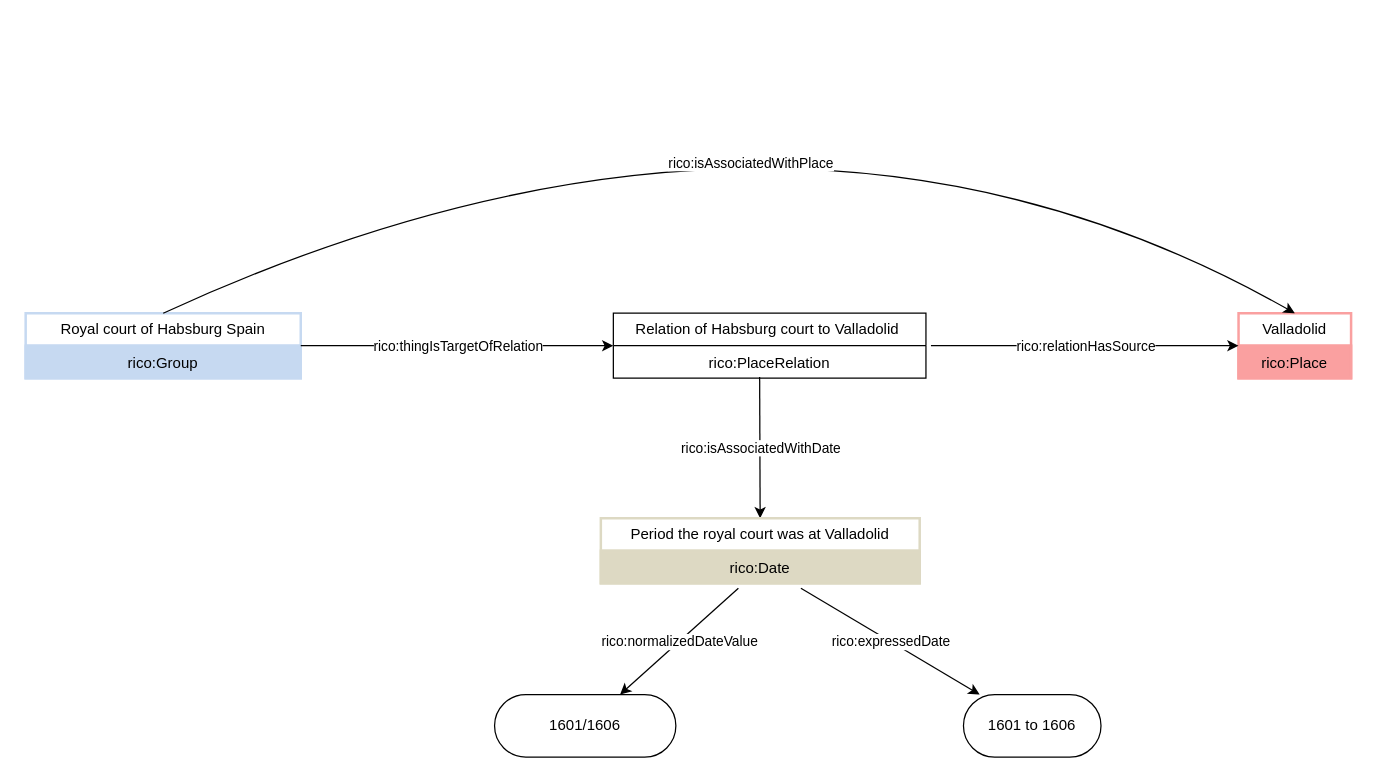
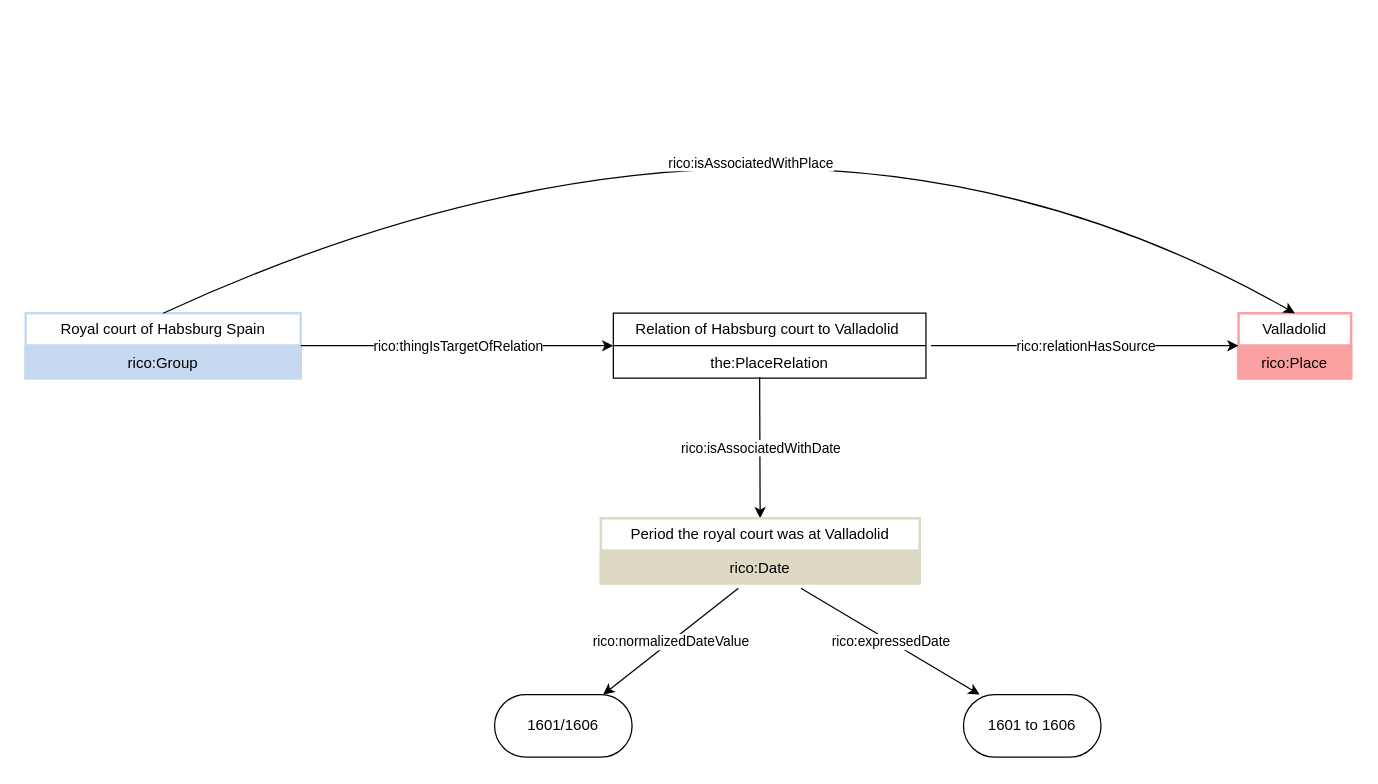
- <mxCell id="3" value="rico:PlaceRelation&lt;div&gt;&lt;br&gt;&lt;/div&gt;" style="text;fillColor=none;align=center;verticalAlign=top;spacingLeft=4;spacingRight=4;overflow=hidden;rotatable=0;points=[[0,0.5],[1,0.5]];portConstraint=eastwest;whiteSpace=wrap;html=1;" vertex="1" parent="2"><mxGeometry y="26" width="250" height="26" as="geometry" /></mxCell>
+ <mxCell id="3" value="the:PlaceRelation&lt;div&gt;&lt;br&gt;&lt;/div&gt;" style="text;fillColor=none;align=center;verticalAlign=top;spacingLeft=4;spacingRight=4;overflow=hidden;rotatable=0;points=[[0,0.5],[1,0.5]];portConstraint=eastwest;whiteSpace=wrap;html=1;" vertex="1" parent="2"><mxGeometry y="26" width="250" height="26" as="geometry" /></mxCell>
- <mxCell id="16" value="1601/1606" style="html=1;whiteSpace=wrap;rounded=1;arcSize=50;" vertex="1" parent="1"><mxGeometry x="395" y="555" width="145" height="50" as="geometry" /></mxCell>
+ <mxCell id="16" value="1601/1606" style="html=1;whiteSpace=wrap;rounded=1;arcSize=50;" vertex="1" parent="1"><mxGeometry x="395" y="555" width="110" height="50" as="geometry" /></mxCell>
